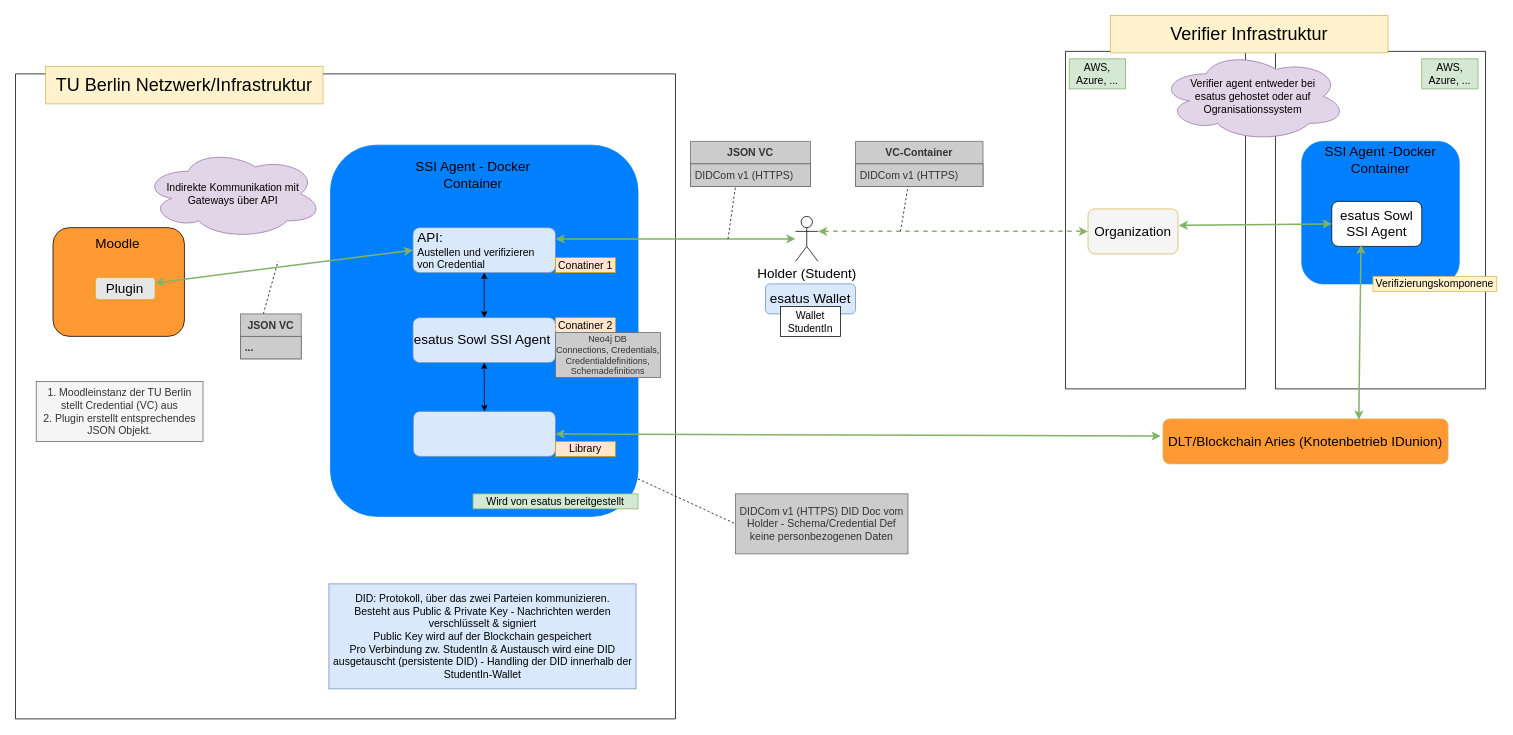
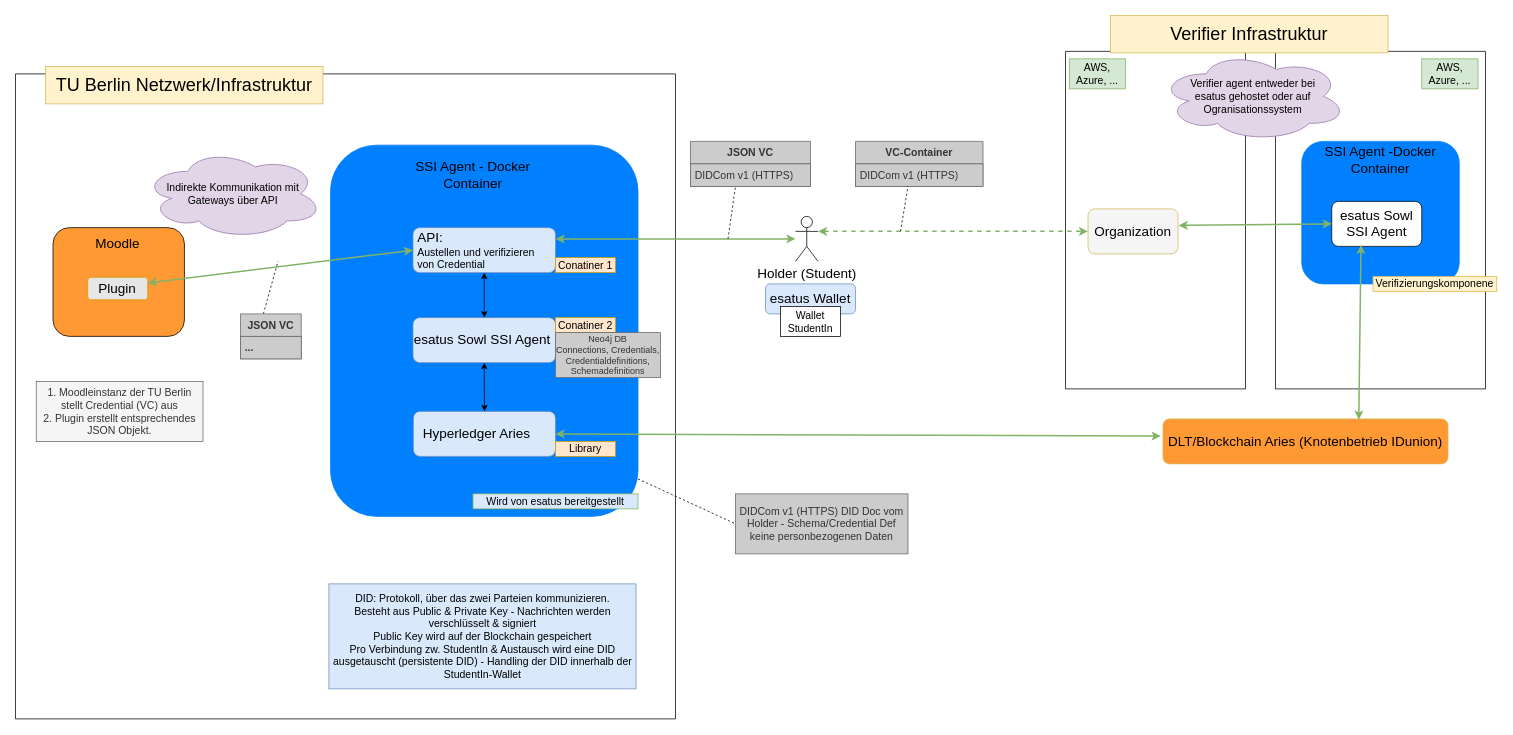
- <mxCell id="25" value="&lt;font style=&quot;font-size: 18px;&quot;&gt;Plugin&lt;/font&gt;" style="rounded=1;whiteSpace=wrap;html=1;fillColor=#E6E6E6;strokeColor=#d79b00;" vertex="1" parent="2"><mxGeometry x="106.31" y="271.25" width="80" height="30" as="geometry" /></mxCell>
+ <mxCell id="25" value="&lt;font style=&quot;font-size: 18px;&quot;&gt;Plugin&lt;/font&gt;" style="rounded=1;whiteSpace=wrap;html=1;fillColor=#E6E6E6;strokeColor=#d79b00;" vertex="1" parent="2"><mxGeometry x="96.31" y="271.25" width="80" height="30" as="geometry" /></mxCell>
- <mxCell id="17" value="&lt;font style=&quot;font-size: 14px;&quot;&gt;Conatiner 2&lt;/font&gt;" style="rounded=0;whiteSpace=wrap;html=1;fillColor=#ffe6cc;strokeColor=#d79b00;dashed=1;" parent="2" vertex="1"><mxGeometry x="720" y="325" width="80" height="20" as="geometry" /></mxCell>
+ <mxCell id="17" value="&lt;font style=&quot;font-size: 14px;&quot;&gt;Conatiner 2&lt;/font&gt;" style="rounded=0;whiteSpace=wrap;html=1;fillColor=#ffe6cc;strokeColor=#d79b00;" parent="2" vertex="1"><mxGeometry x="720" y="325" width="80" height="20" as="geometry" /></mxCell>
+ <mxCell id="12" value="&lt;font style=&quot;font-size: 18px;&quot;&gt;Hyperledger Aries&lt;/font&gt;" style="text;html=1;strokeColor=none;fillColor=none;align=center;verticalAlign=middle;whiteSpace=wrap;rounded=0;" parent="2" vertex="1"><mxGeometry x="530" y="465" width="170" height="30" as="geometry" /></mxCell>
- <mxCell id="21" value="&lt;font style=&quot;font-size: 14px;&quot;&gt;Wird von esatus bereitgestellt&lt;/font&gt;" style="rounded=0;whiteSpace=wrap;html=1;fillColor=#d5e8d4;strokeColor=#82b366;" parent="2" vertex="1"><mxGeometry x="610" y="560" width="220" height="20" as="geometry" /></mxCell>
+ <mxCell id="21" value="&lt;font style=&quot;font-size: 14px;&quot;&gt;Wird von esatus bereitgestellt&lt;/font&gt;" style="rounded=0;whiteSpace=wrap;html=1;fillColor=#dae8fc;strokeColor=#82b366;" parent="2" vertex="1"><mxGeometry x="610" y="560" width="220" height="20" as="geometry" /></mxCell>
